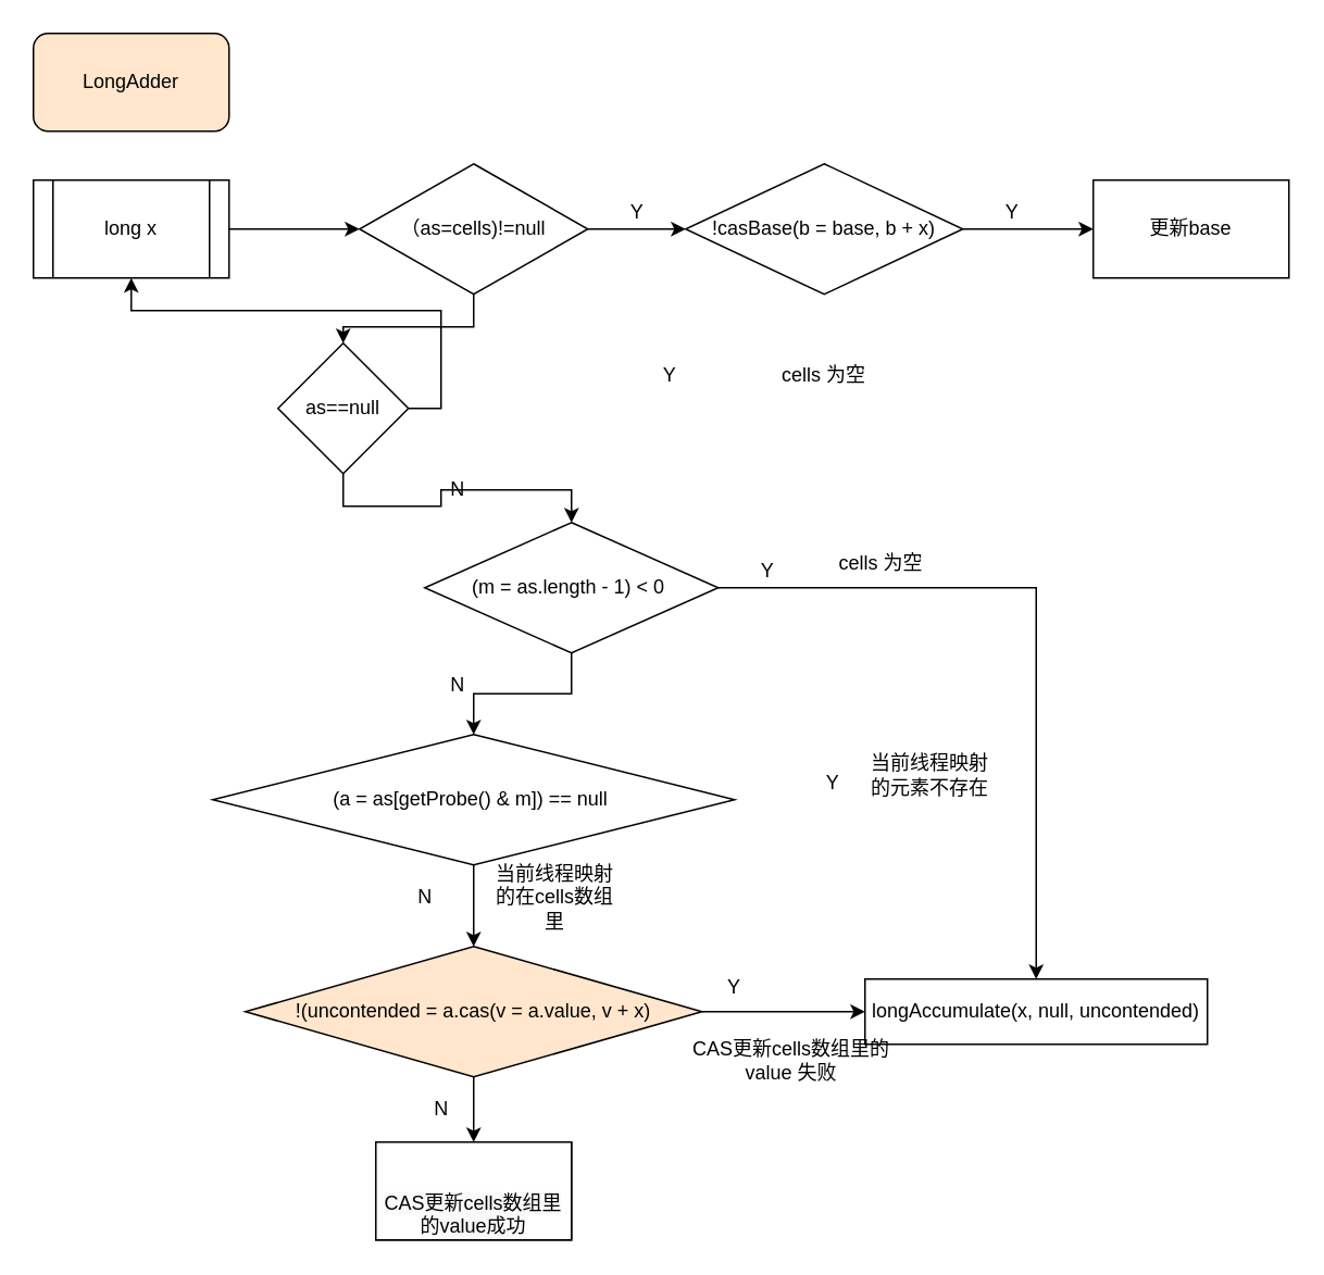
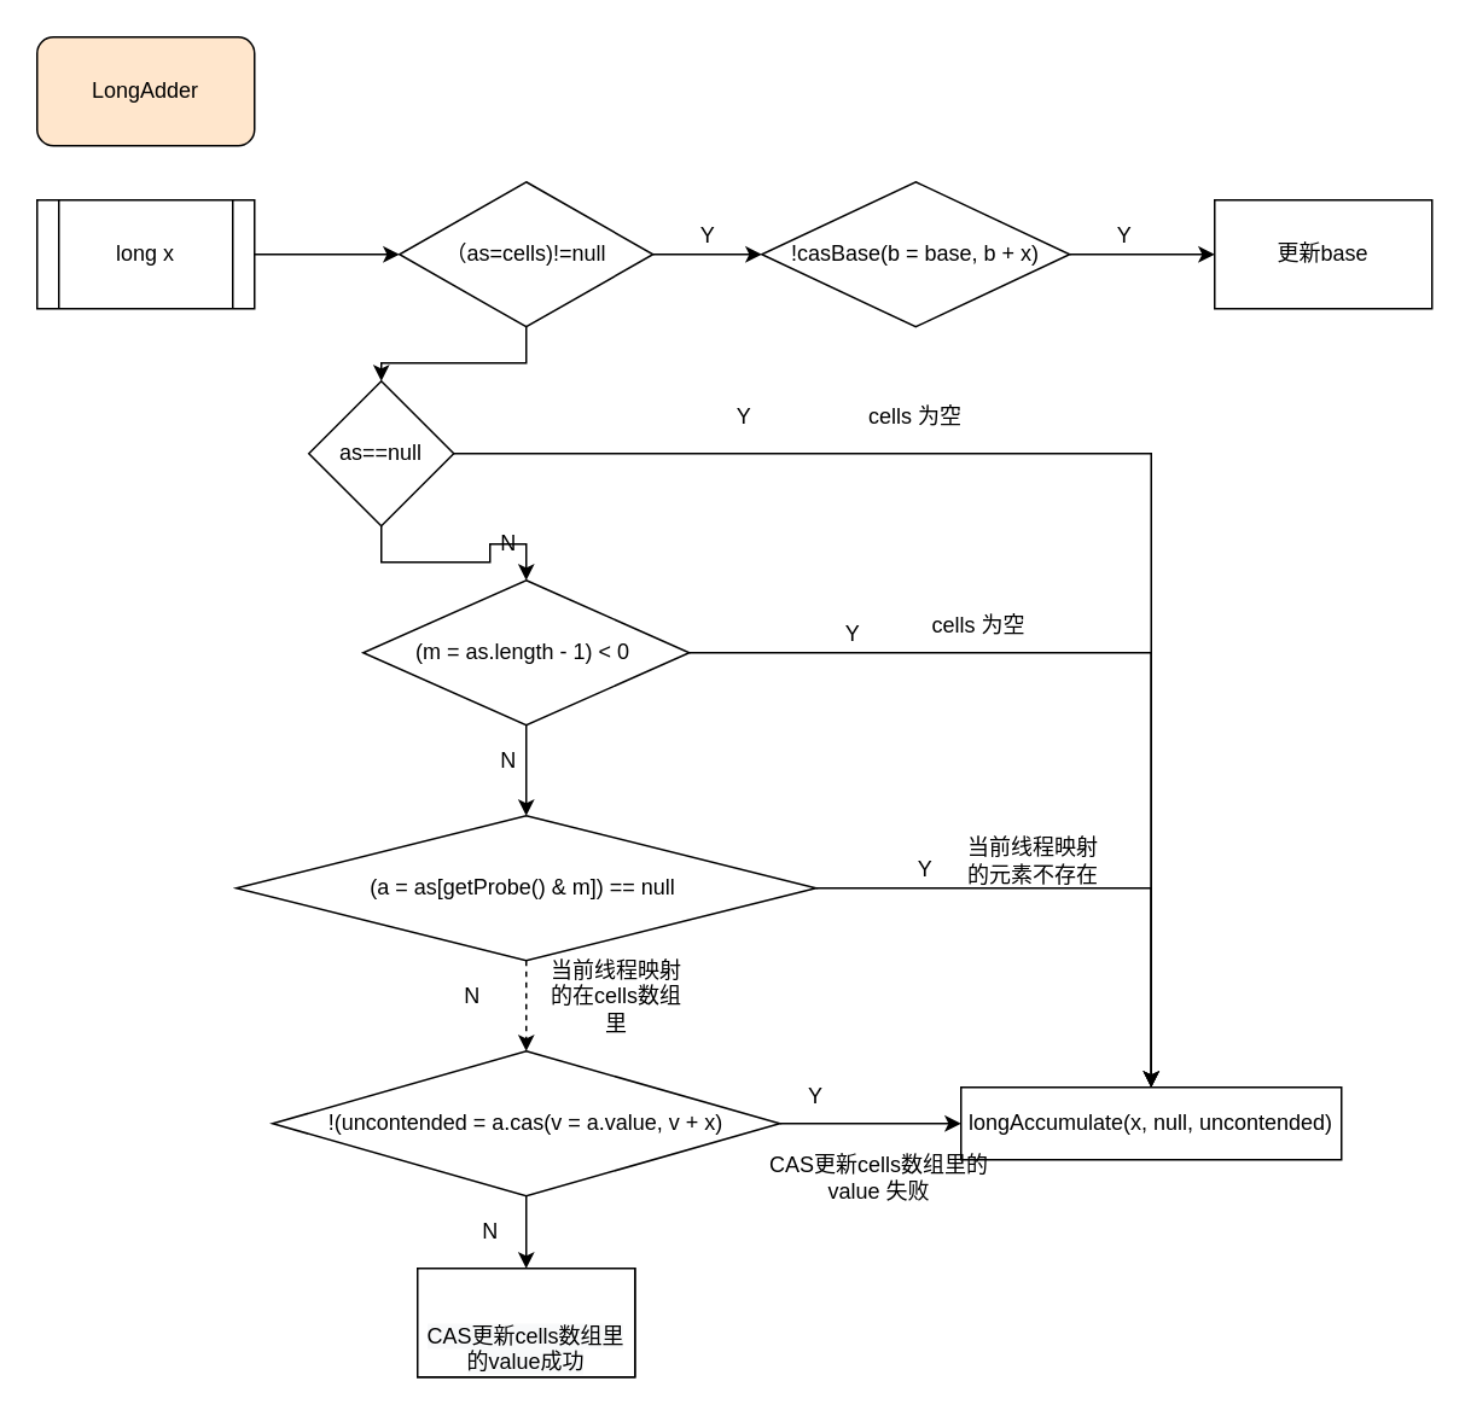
- <mxCell id="13" style="edgeStyle=orthogonalEdgeStyle;rounded=0;orthogonalLoop=1;jettySize=auto;html=1;exitX=1;exitY=0.5;exitDx=0;exitDy=0;" edge="1" parent="1" source="15" target="4"><mxGeometry relative="1" as="geometry" /></mxCell>
+ <mxCell id="13" style="edgeStyle=orthogonalEdgeStyle;rounded=0;orthogonalLoop=1;jettySize=auto;html=1;exitX=1;exitY=0.5;exitDx=0;exitDy=0;" edge="1" parent="1" source="15" target="25"><mxGeometry relative="1" as="geometry" /></mxCell>
- <mxCell id="18" value="(m = as.length - 1) &amp;lt; 0&amp;nbsp;" style="rhombus;whiteSpace=wrap;html=1;" vertex="1" parent="1"><mxGeometry x="260" y="320" width="180" height="80" as="geometry" /></mxCell>
+ <mxCell id="18" value="(m = as.length - 1) &amp;lt; 0&amp;nbsp;" style="rhombus;whiteSpace=wrap;html=1;" vertex="1" parent="1"><mxGeometry x="200" y="320" width="180" height="80" as="geometry" /></mxCell>
+ <mxCell id="20" style="edgeStyle=orthogonalEdgeStyle;rounded=0;orthogonalLoop=1;jettySize=auto;html=1;exitX=1;exitY=0.5;exitDx=0;exitDy=0;entryX=0.5;entryY=0;entryDx=0;entryDy=0;" edge="1" parent="1" source="21" target="25"><mxGeometry relative="1" as="geometry" /></mxCell>
- <mxCell id="19" style="edgeStyle=orthogonalEdgeStyle;rounded=0;orthogonalLoop=1;jettySize=auto;html=1;exitX=0.5;exitY=1;exitDx=0;exitDy=0;entryX=0.5;entryY=0;entryDx=0;entryDy=0;" edge="1" parent="1" source="21" target="24"><mxGeometry relative="1" as="geometry" /></mxCell>
+ <mxCell id="19" style="edgeStyle=orthogonalEdgeStyle;rounded=0;orthogonalLoop=1;jettySize=auto;html=1;exitX=0.5;exitY=1;exitDx=0;exitDy=0;entryX=0.5;entryY=0;entryDx=0;entryDy=0;dashed=1;" edge="1" parent="1" source="21" target="24"><mxGeometry relative="1" as="geometry" /></mxCell>
- <mxCell id="24" value="!(uncontended = a.cas(v = a.value, v + x)" style="rhombus;whiteSpace=wrap;html=1;fillColor=#ffe6cc;" vertex="1" parent="1"><mxGeometry x="150" y="580" width="280" height="80" as="geometry" /></mxCell>
+ <mxCell id="24" value="!(uncontended = a.cas(v = a.value, v + x)" style="rhombus;whiteSpace=wrap;html=1;" vertex="1" parent="1"><mxGeometry x="150" y="580" width="280" height="80" as="geometry" /></mxCell>
